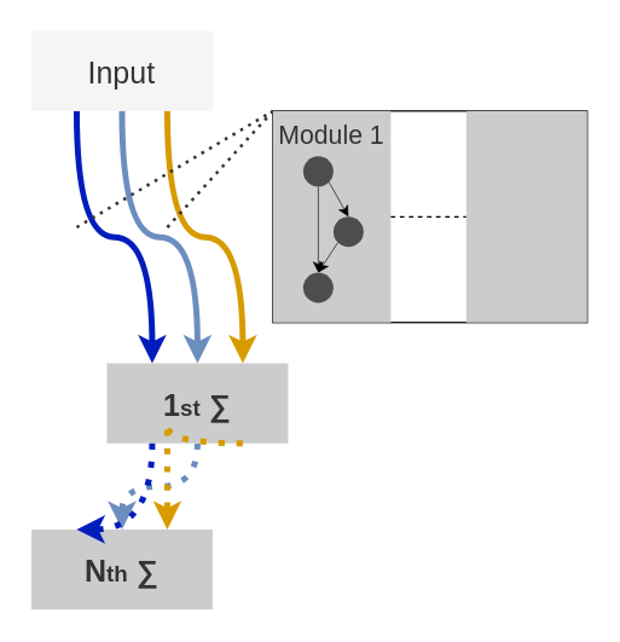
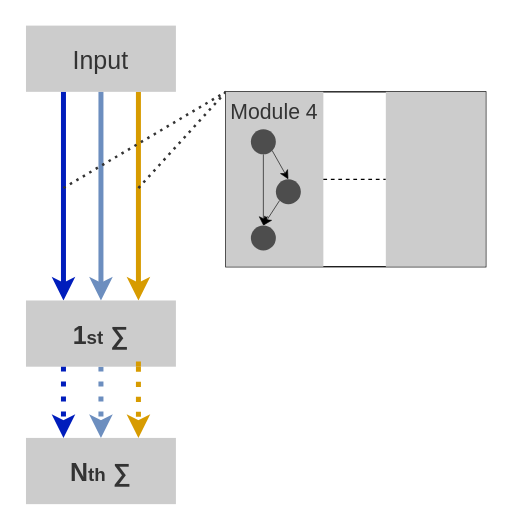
- <mxCell id="6" value="&lt;font style=&quot;font-size: 20px;&quot;&gt;Input&lt;/font&gt;" style="rounded=0;whiteSpace=wrap;html=1;fillColor=#f5f5f5;fontColor=#333333;strokeColor=none;" parent="1" vertex="1"><mxGeometry x="20" y="20" width="120" height="53" as="geometry" /></mxCell>
+ <mxCell id="6" value="&lt;font style=&quot;font-size: 20px;&quot;&gt;Input&lt;/font&gt;" style="rounded=0;whiteSpace=wrap;html=1;fillColor=#CCCCCC;fontColor=#333333;strokeColor=none;" parent="1" vertex="1"><mxGeometry x="20" y="20" width="120" height="53" as="geometry" /></mxCell>
- <mxCell id="14" value="&lt;font style=&quot;font-size: 17px;&quot;&gt;Module 1&lt;/font&gt;" style="rounded=0;whiteSpace=wrap;html=1;fillColor=#CCCCCC;fontColor=#333333;strokeColor=none;verticalAlign=top;" parent="1" vertex="1"><mxGeometry x="180" y="73" width="78" height="140" as="geometry" /></mxCell>
+ <mxCell id="14" value="&lt;font style=&quot;font-size: 17px;&quot;&gt;Module 4&lt;/font&gt;" style="rounded=0;whiteSpace=wrap;html=1;fillColor=#CCCCCC;fontColor=#333333;strokeColor=none;verticalAlign=top;" parent="1" vertex="1"><mxGeometry x="180" y="73" width="78" height="140" as="geometry" /></mxCell>
- <mxCell id="8" value="&lt;span style=&quot;font-size: 13px;&quot; lang=&quot;de&quot; class=&quot;ILfuVd&quot;&gt;&lt;span style=&quot;font-size: 20px;&quot; class=&quot;hgKElc&quot;&gt;&lt;font style=&quot;font-size: 20px;&quot;&gt;&lt;b&gt;1&lt;/b&gt;&lt;/font&gt;&lt;/span&gt;&lt;/span&gt;&lt;font size=&quot;1&quot;&gt;&lt;span lang=&quot;de&quot; class=&quot;ILfuVd&quot;&gt;&lt;span class=&quot;hgKElc&quot;&gt;&lt;font&gt;&lt;b style=&quot;font-size: 15px;&quot;&gt;st&lt;/b&gt;&lt;/font&gt;&lt;/span&gt;&lt;/span&gt;&lt;/font&gt;&lt;span style=&quot;font-size: 13px;&quot; lang=&quot;de&quot; class=&quot;ILfuVd&quot;&gt;&lt;span style=&quot;font-size: 20px;&quot; class=&quot;hgKElc&quot;&gt;&lt;font style=&quot;font-size: 20px;&quot;&gt;&lt;b&gt; ∑&lt;/b&gt;&lt;br&gt;&lt;/font&gt;&lt;/span&gt;&lt;/span&gt;" style="rounded=0;whiteSpace=wrap;html=1;fillColor=#CCCCCC;fontColor=#333333;strokeColor=none;" parent="1" vertex="1"><mxGeometry x="70" y="240" width="120" height="53" as="geometry" /></mxCell>
+ <mxCell id="8" value="&lt;span style=&quot;font-size: 13px;&quot; lang=&quot;de&quot; class=&quot;ILfuVd&quot;&gt;&lt;span style=&quot;font-size: 20px;&quot; class=&quot;hgKElc&quot;&gt;&lt;font style=&quot;font-size: 20px;&quot;&gt;&lt;b&gt;1&lt;/b&gt;&lt;/font&gt;&lt;/span&gt;&lt;/span&gt;&lt;font size=&quot;1&quot;&gt;&lt;span lang=&quot;de&quot; class=&quot;ILfuVd&quot;&gt;&lt;span class=&quot;hgKElc&quot;&gt;&lt;font&gt;&lt;b style=&quot;font-size: 15px;&quot;&gt;st&lt;/b&gt;&lt;/font&gt;&lt;/span&gt;&lt;/span&gt;&lt;/font&gt;&lt;span style=&quot;font-size: 13px;&quot; lang=&quot;de&quot; class=&quot;ILfuVd&quot;&gt;&lt;span style=&quot;font-size: 20px;&quot; class=&quot;hgKElc&quot;&gt;&lt;font style=&quot;font-size: 20px;&quot;&gt;&lt;b&gt; ∑&lt;/b&gt;&lt;br&gt;&lt;/font&gt;&lt;/span&gt;&lt;/span&gt;" style="rounded=0;whiteSpace=wrap;html=1;fillColor=#CCCCCC;fontColor=#333333;strokeColor=none;" parent="1" vertex="1"><mxGeometry x="20" y="240" width="120" height="53" as="geometry" /></mxCell>
